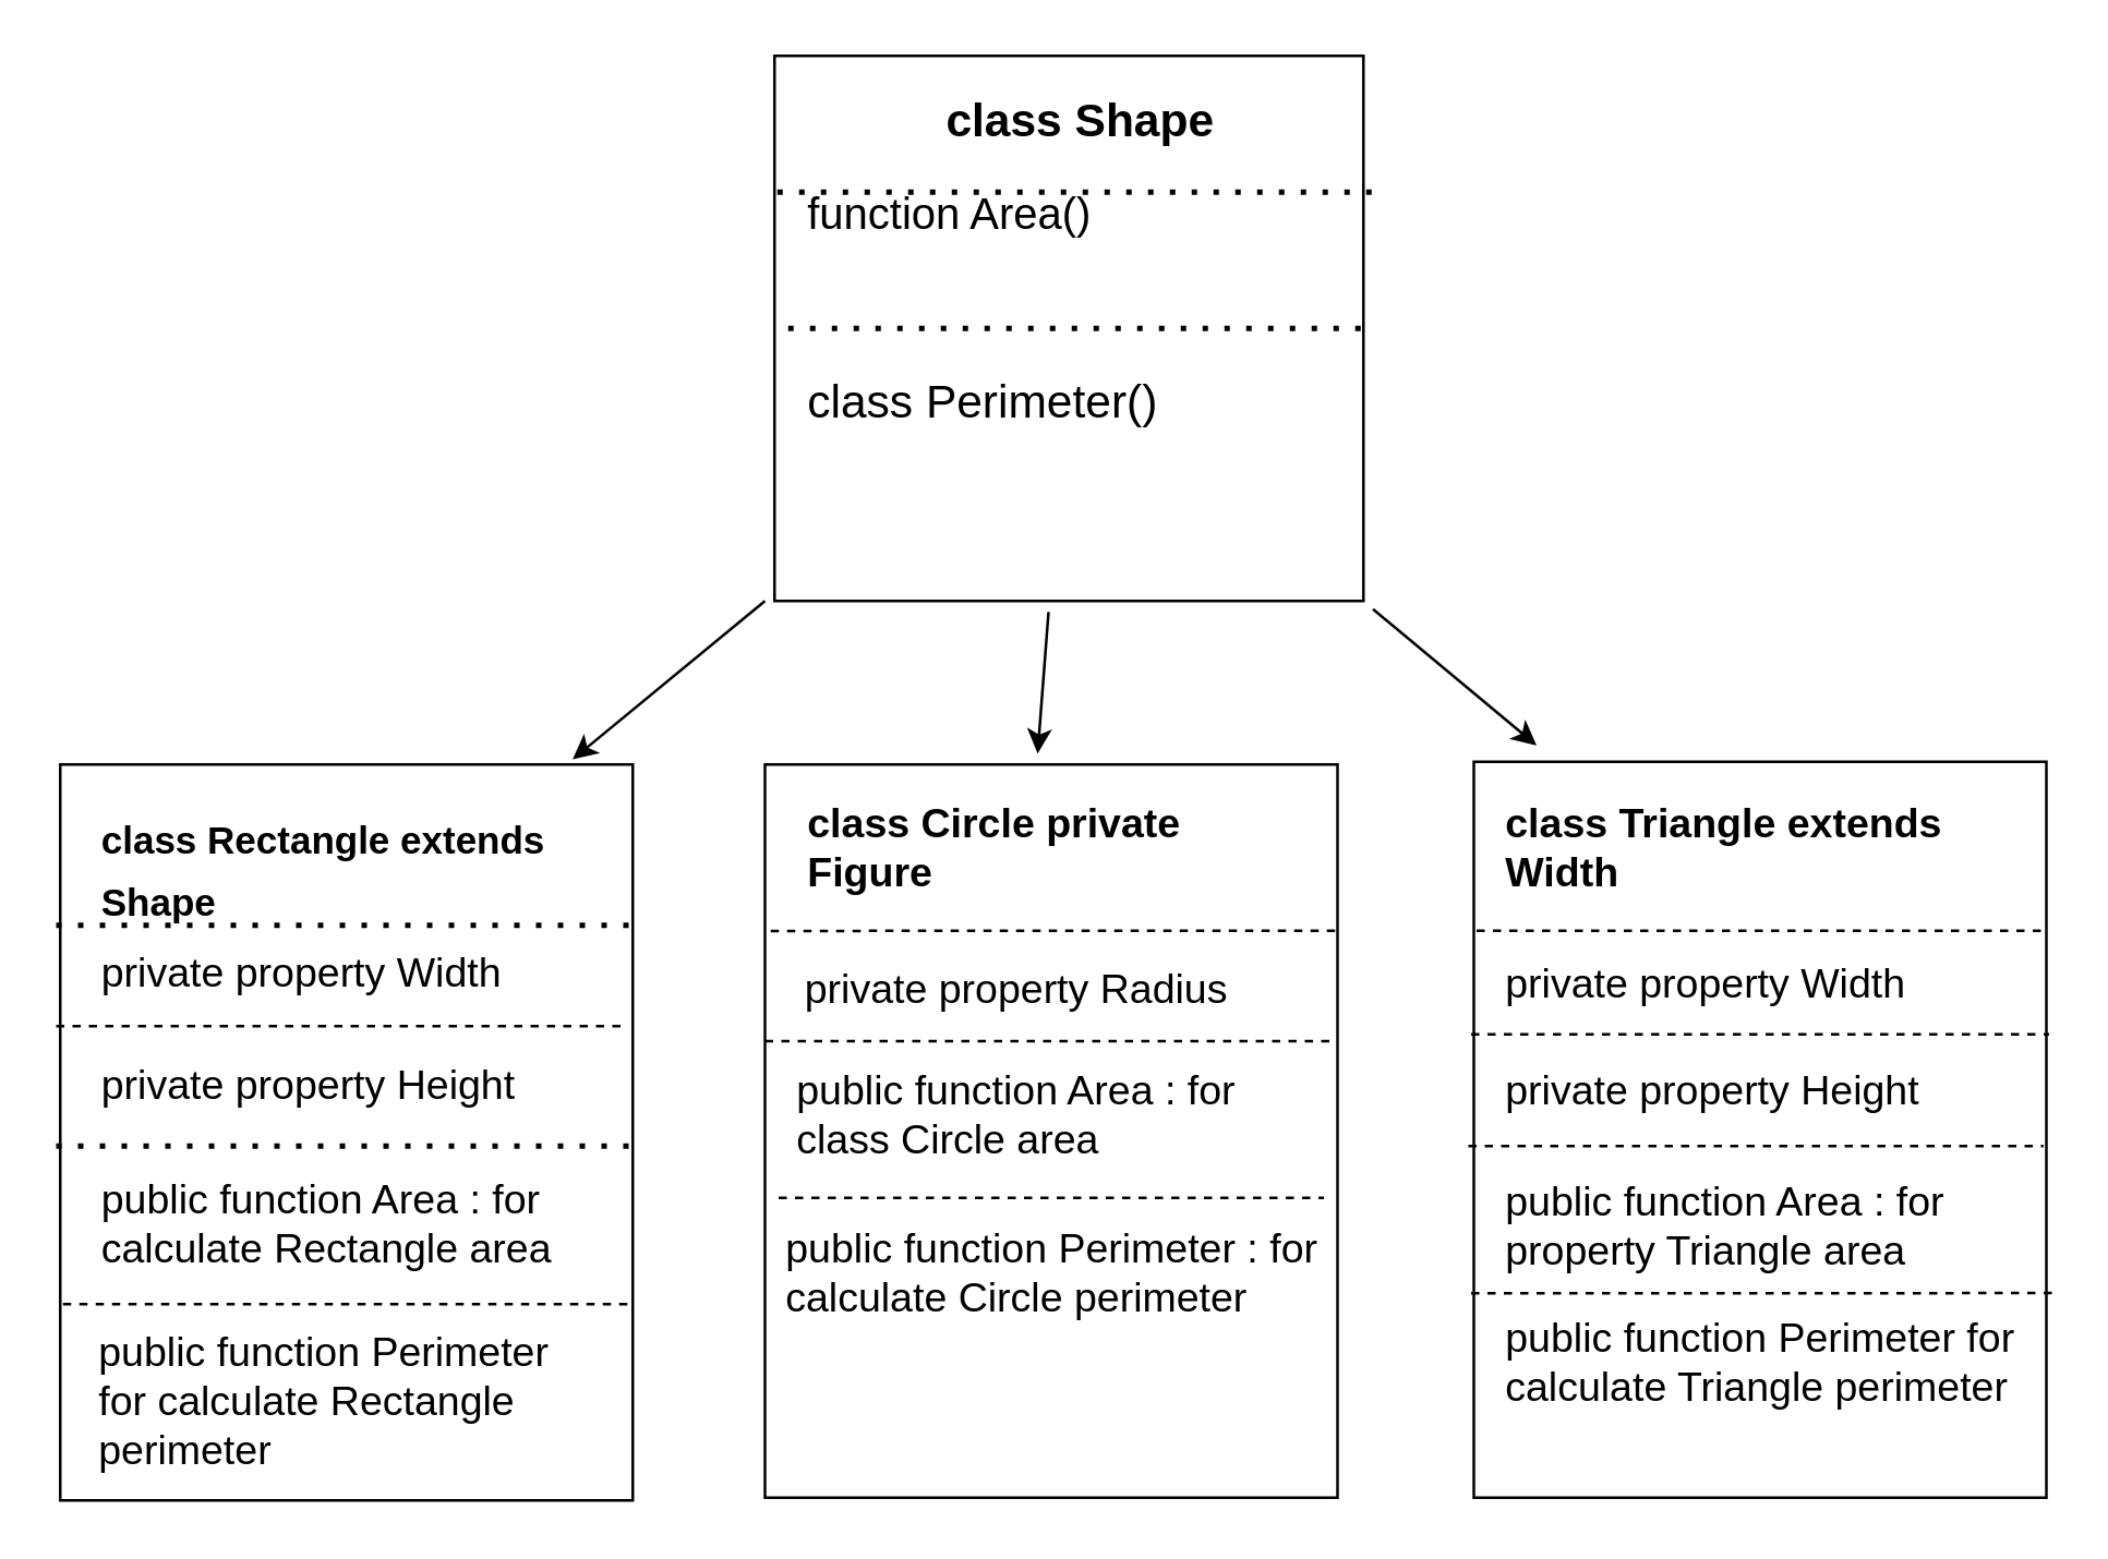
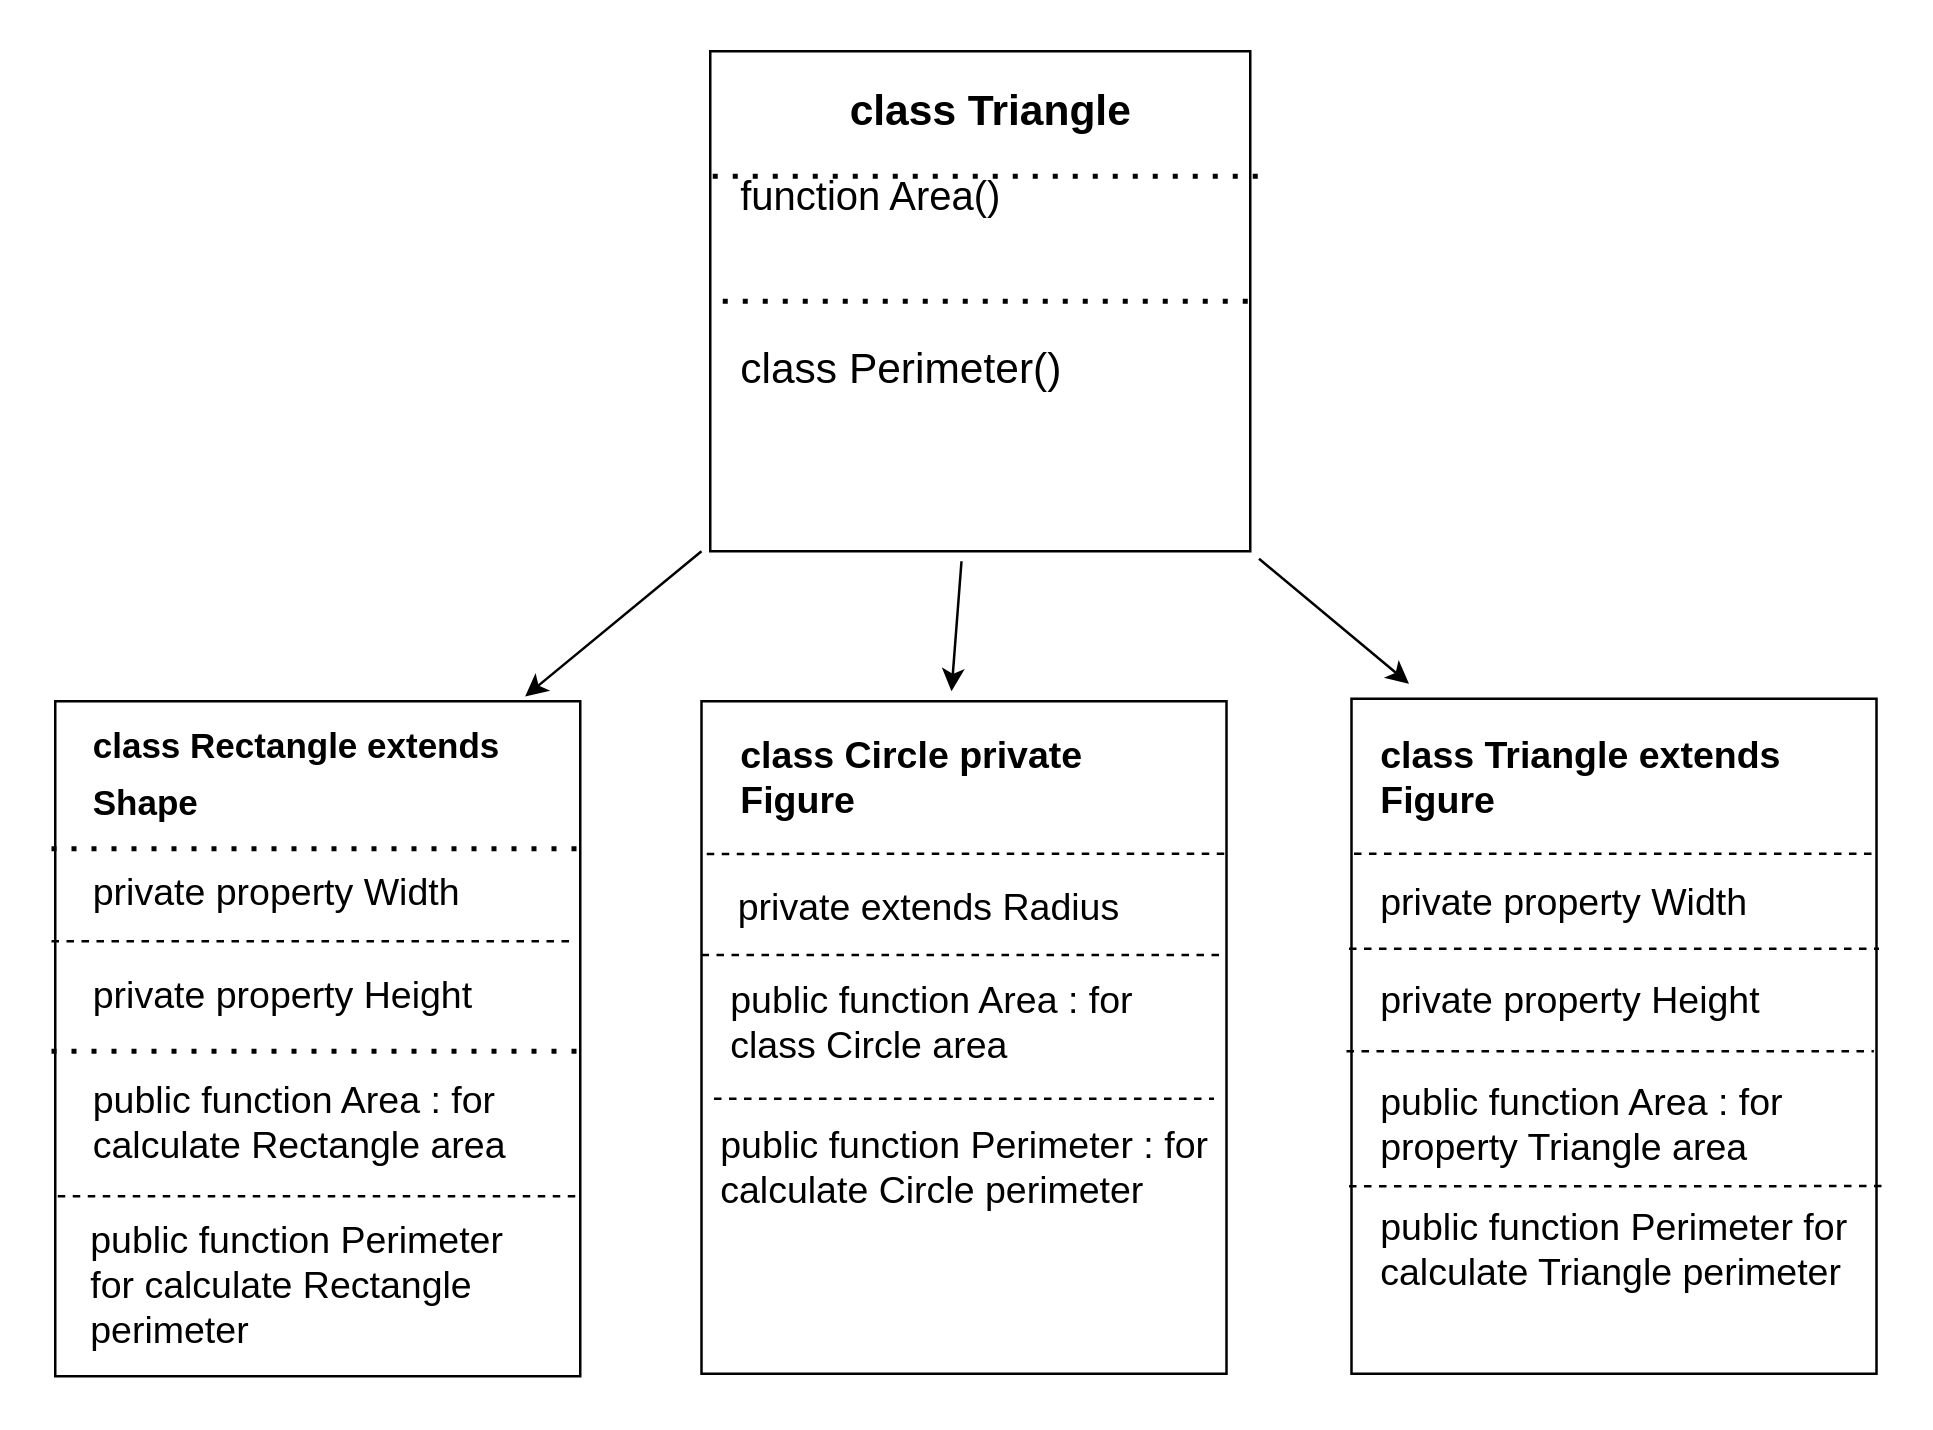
- <mxCell id="3" value="&lt;font style=&quot;font-size: 17px&quot;&gt;&lt;b&gt;class Shape&lt;/b&gt;&lt;/font&gt;" style="text;html=1;strokeColor=none;fillColor=none;align=center;verticalAlign=middle;whiteSpace=wrap;rounded=0;" parent="1" vertex="1"><mxGeometry x="298" y="30" width="196" height="30" as="geometry" /></mxCell>
+ <mxCell id="3" value="&lt;font style=&quot;font-size: 17px&quot;&gt;&lt;b&gt;class Triangle&lt;/b&gt;&lt;/font&gt;" style="text;html=1;strokeColor=none;fillColor=none;align=center;verticalAlign=middle;whiteSpace=wrap;rounded=0;" parent="1" vertex="1"><mxGeometry x="298" y="30" width="196" height="30" as="geometry" /></mxCell>
- <mxCell id="30" value="&lt;font style=&quot;font-size: 15px&quot;&gt;&lt;b&gt;class Triangle extends Width&lt;/b&gt;&lt;/font&gt;" style="text;html=1;strokeColor=none;fillColor=none;align=left;verticalAlign=middle;whiteSpace=wrap;rounded=0;fontColor=#000000;" parent="1" vertex="1"><mxGeometry x="550" y="290" width="190" height="40" as="geometry" /></mxCell>
+ <mxCell id="30" value="&lt;font style=&quot;font-size: 15px&quot;&gt;&lt;b&gt;class Triangle extends Figure&lt;/b&gt;&lt;/font&gt;" style="text;html=1;strokeColor=none;fillColor=none;align=left;verticalAlign=middle;whiteSpace=wrap;rounded=0;fontColor=#000000;" parent="1" vertex="1"><mxGeometry x="550" y="290" width="190" height="40" as="geometry" /></mxCell>
- <mxCell id="11" value="&lt;font style=&quot;font-size: 14px&quot;&gt;&lt;b style=&quot;line-height: 160%&quot;&gt;class Rectangle extends Shape&lt;/b&gt;&lt;/font&gt;" style="text;html=1;strokeColor=none;fillColor=none;align=left;verticalAlign=middle;whiteSpace=wrap;rounded=0;" parent="1" vertex="1"><mxGeometry x="35" y="304" width="185" height="30" as="geometry" /></mxCell>
+ <mxCell id="11" value="&lt;font style=&quot;font-size: 14px&quot;&gt;&lt;b style=&quot;line-height: 160%&quot;&gt;class Rectangle extends Shape&lt;/b&gt;&lt;/font&gt;" style="text;html=1;strokeColor=none;fillColor=none;align=left;verticalAlign=middle;whiteSpace=wrap;rounded=0;" parent="1" vertex="1"><mxGeometry x="35" y="294" width="185" height="30" as="geometry" /></mxCell>
- <mxCell id="24" value="&lt;span style=&quot;font-size: 15px&quot;&gt;private property Radius&lt;/span&gt;" style="text;html=1;strokeColor=none;fillColor=none;align=left;verticalAlign=middle;whiteSpace=wrap;rounded=0;fontColor=#000000;" parent="1" vertex="1"><mxGeometry x="293" y="349" width="186" height="26" as="geometry" /></mxCell>
+ <mxCell id="24" value="&lt;span style=&quot;font-size: 15px&quot;&gt;private extends Radius&lt;/span&gt;" style="text;html=1;strokeColor=none;fillColor=none;align=left;verticalAlign=middle;whiteSpace=wrap;rounded=0;fontColor=#000000;" parent="1" vertex="1"><mxGeometry x="293" y="349" width="186" height="26" as="geometry" /></mxCell>
